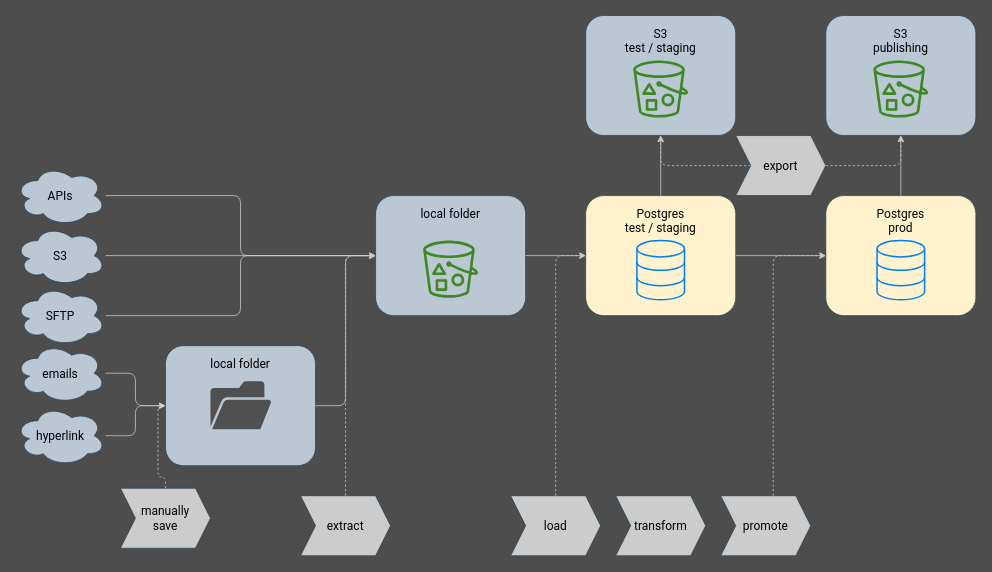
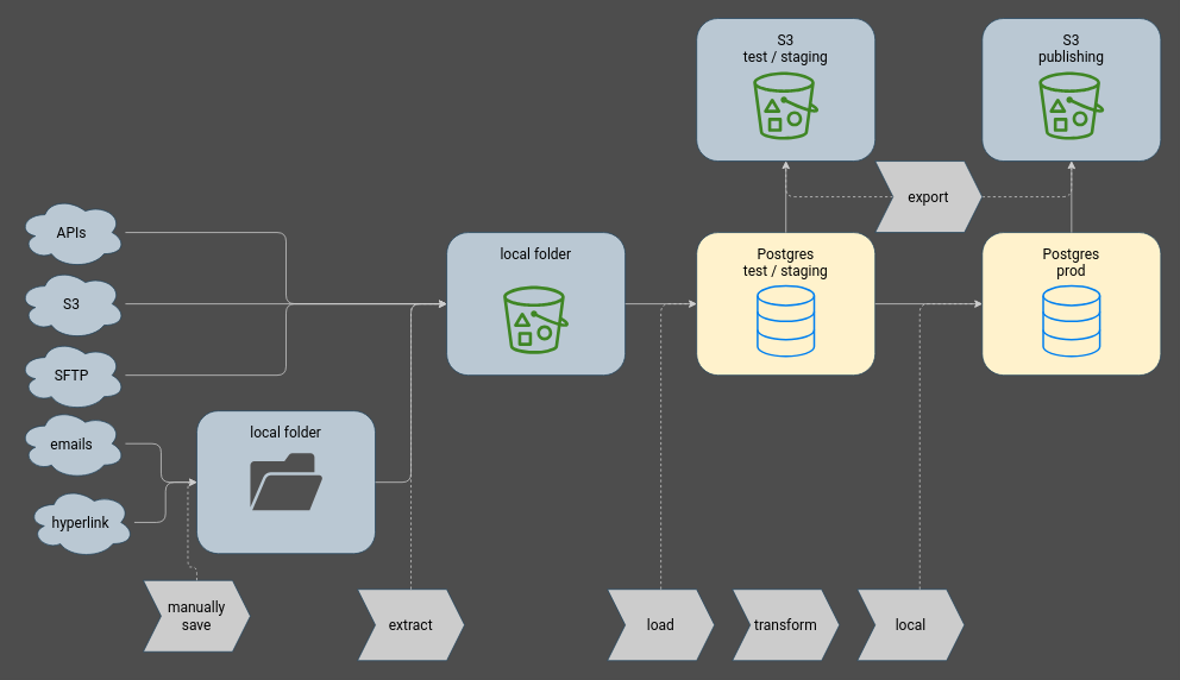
- <mxCell id="5" value="hyperlink" style="ellipse;shape=cloud;whiteSpace=wrap;html=1;fontSize=16;fillColor=#bac8d3;strokeColor=#23445d;fontFamily=Roboto;fontSource=https%3A%2F%2Ffonts.googleapis.com%2Fcss%3Ffamily%3DRoboto;" parent="2" vertex="1"><mxGeometry y="520.0" width="120" height="80" as="geometry" /></mxCell>
+ <mxCell id="5" value="hyperlink" style="ellipse;shape=cloud;whiteSpace=wrap;html=1;fontSize=16;fillColor=#bac8d3;strokeColor=#23445d;fontFamily=Roboto;fontSource=https%3A%2F%2Ffonts.googleapis.com%2Fcss%3Ffamily%3DRoboto;" parent="2" vertex="1"><mxGeometry x="10" y="525" width="120" height="80" as="geometry" /></mxCell>
- <mxCell id="11" value="promote" style="shape=step;perimeter=stepPerimeter;whiteSpace=wrap;html=1;fixedSize=1;fontSize=16;aspect=fixed;fillColor=#CCCCCC;strokeColor=#23445d;fontFamily=Roboto;fontSource=https%3A%2F%2Ffonts.googleapis.com%2Fcss%3Ffamily%3DRoboto;" parent="2" vertex="1"><mxGeometry x="940" y="640" width="120" height="80" as="geometry" /></mxCell>
+ <mxCell id="11" value="local" style="shape=step;perimeter=stepPerimeter;whiteSpace=wrap;html=1;fixedSize=1;fontSize=16;aspect=fixed;fillColor=#CCCCCC;strokeColor=#23445d;fontFamily=Roboto;fontSource=https%3A%2F%2Ffonts.googleapis.com%2Fcss%3Ffamily%3DRoboto;" parent="2" vertex="1"><mxGeometry x="940" y="640" width="120" height="80" as="geometry" /></mxCell>
